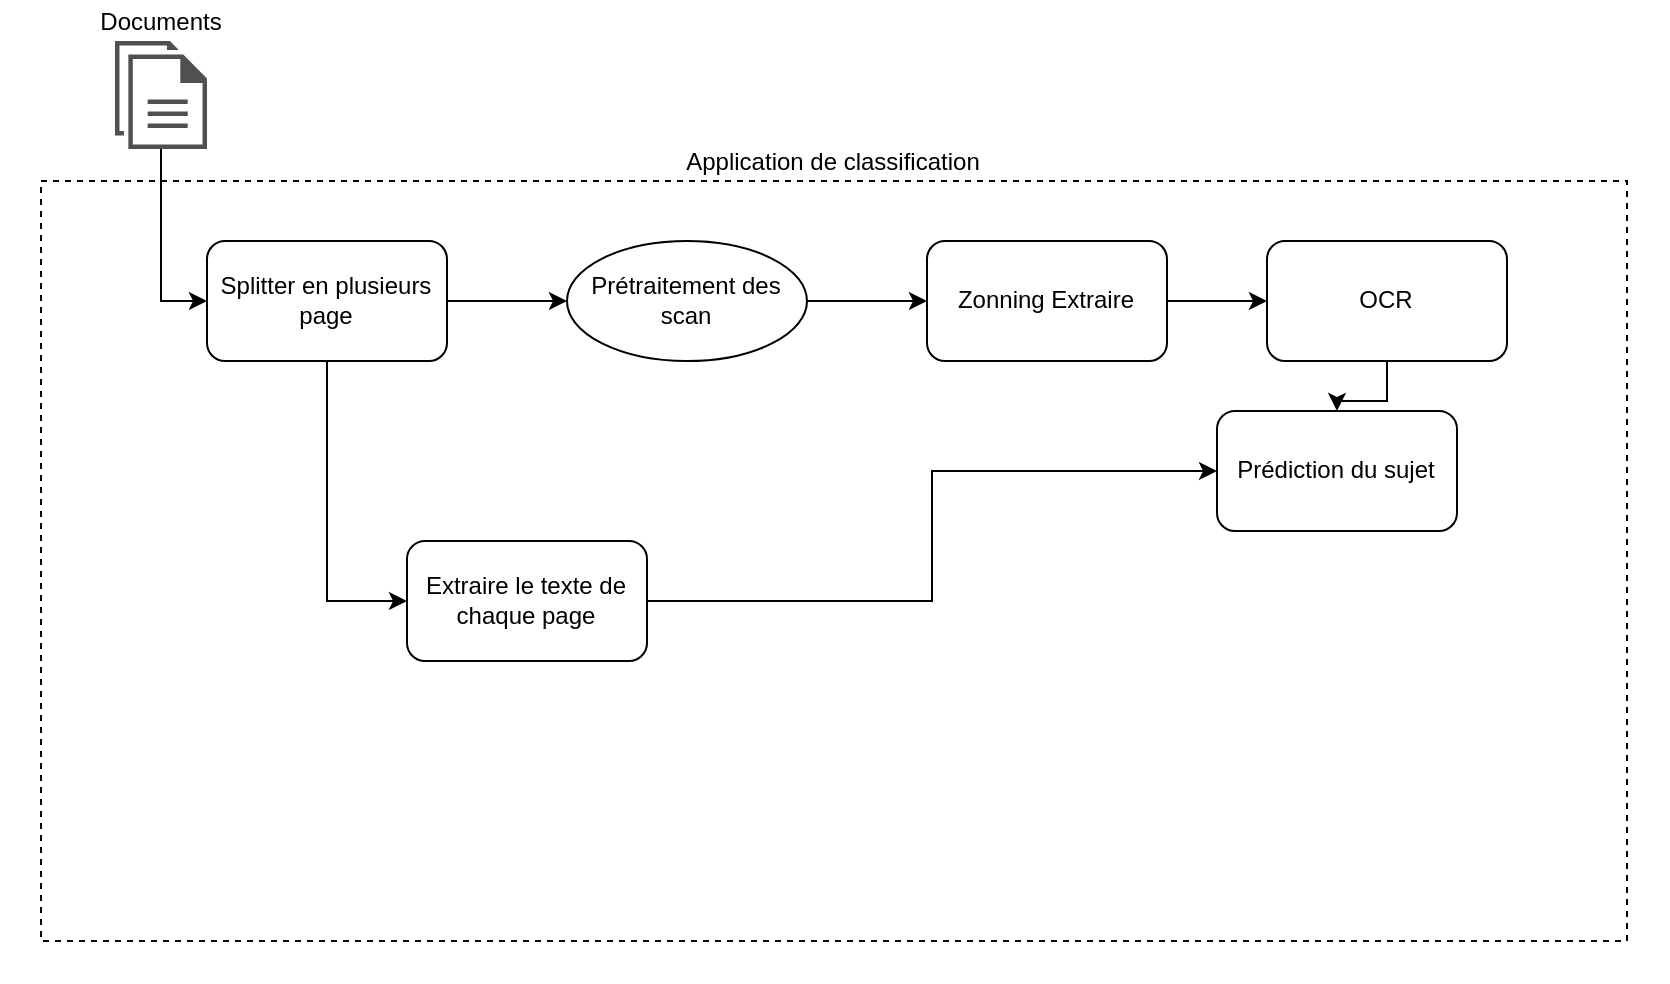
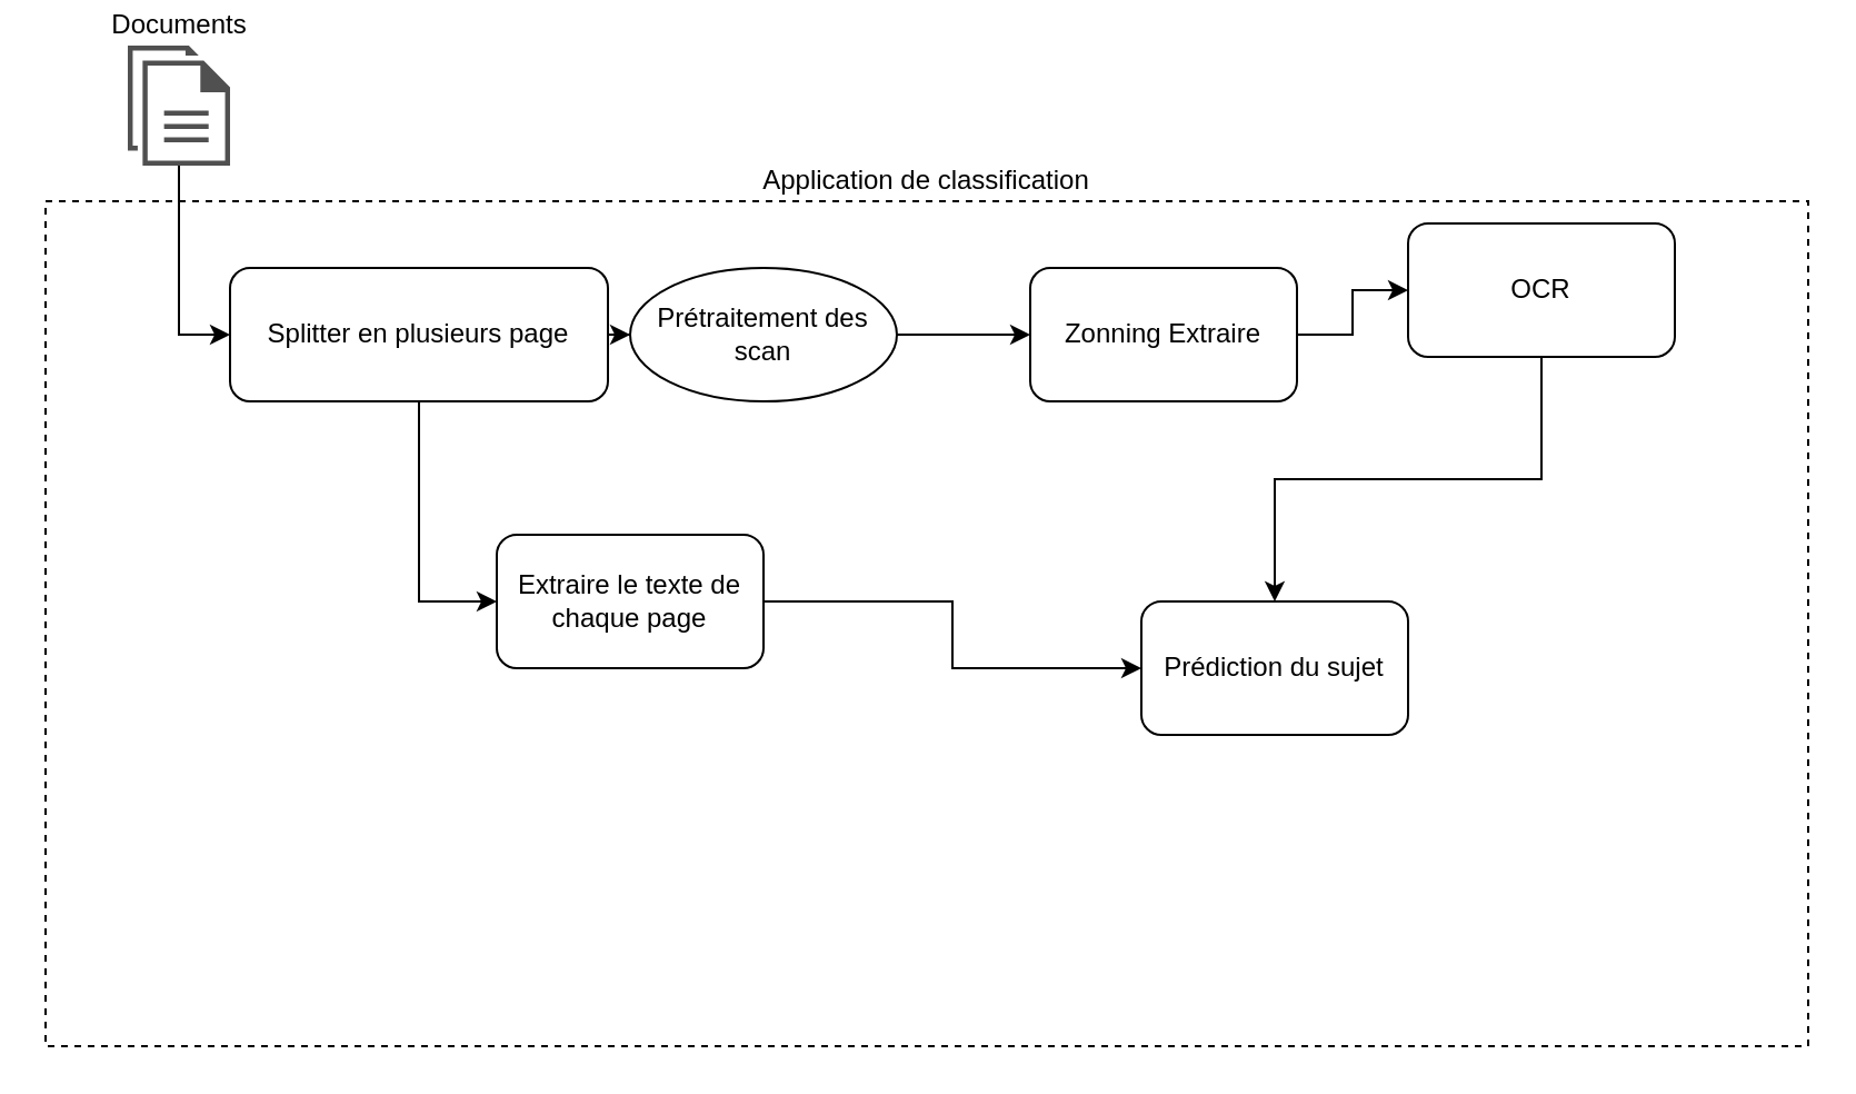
- <mxCell id="5" value="Splitter en plusieurs page" style="rounded=1;whiteSpace=wrap;html=1;" vertex="1" parent="1"><mxGeometry x="103" y="120" width="120" height="60" as="geometry" /></mxCell>
+ <mxCell id="5" value="Splitter en plusieurs page" style="rounded=1;whiteSpace=wrap;html=1;" vertex="1" parent="1"><mxGeometry x="103" y="120" width="170" height="60" as="geometry" /></mxCell>
- <mxCell id="14" value="OCR" style="rounded=1;whiteSpace=wrap;html=1;" vertex="1" parent="1"><mxGeometry x="633" y="120" width="120" height="60" as="geometry" /></mxCell>
+ <mxCell id="14" value="OCR" style="rounded=1;whiteSpace=wrap;html=1;" vertex="1" parent="1"><mxGeometry x="633" y="100" width="120" height="60" as="geometry" /></mxCell>
- <mxCell id="16" value="Prédiction du sujet" style="rounded=1;whiteSpace=wrap;html=1;" vertex="1" parent="1"><mxGeometry x="608" y="205" width="120" height="60" as="geometry" /></mxCell>
+ <mxCell id="16" value="Prédiction du sujet" style="rounded=1;whiteSpace=wrap;html=1;" vertex="1" parent="1"><mxGeometry x="513" y="270" width="120" height="60" as="geometry" /></mxCell>
- <mxCell id="6" value="Extraire le texte de chaque page" style="rounded=1;whiteSpace=wrap;html=1;" vertex="1" parent="1"><mxGeometry x="203" y="270" width="120" height="60" as="geometry" /></mxCell>
+ <mxCell id="6" value="Extraire le texte de chaque page" style="rounded=1;whiteSpace=wrap;html=1;" vertex="1" parent="1"><mxGeometry x="223" y="240" width="120" height="60" as="geometry" /></mxCell>
